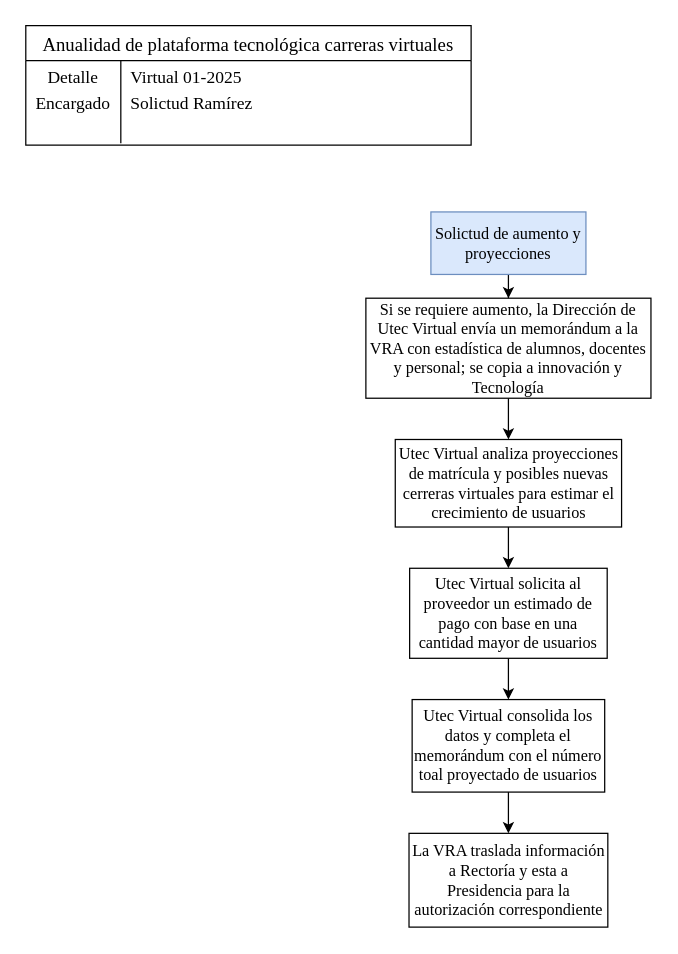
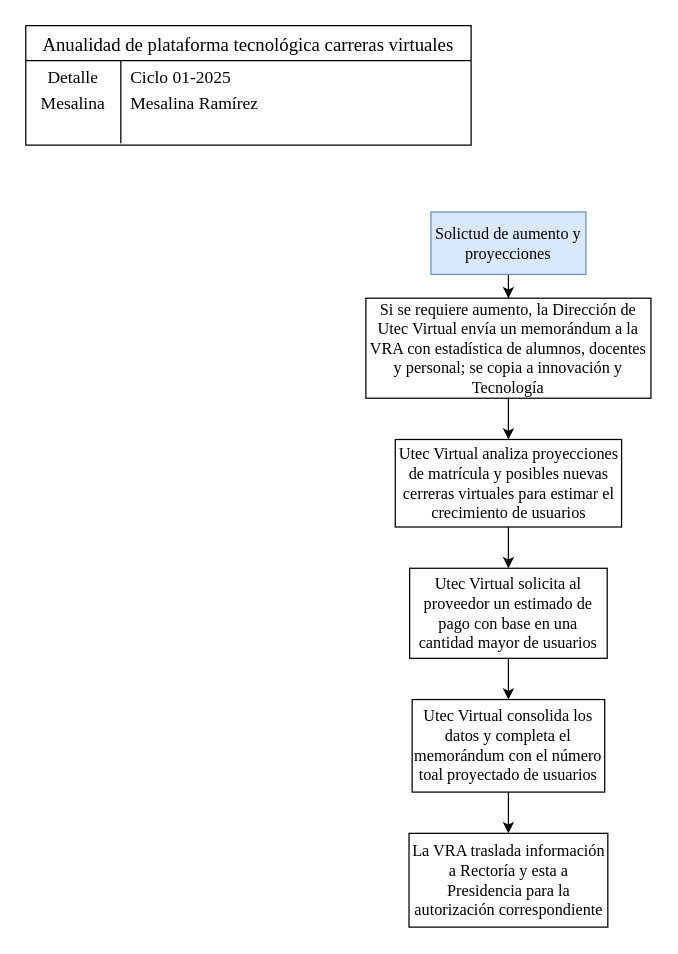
- <mxCell id="5" value="&lt;font style=&quot;font-size: 14px;&quot;&gt;Virtual 01-2025&lt;/font&gt;" style="shape=partialRectangle;html=1;whiteSpace=wrap;connectable=0;fillColor=none;top=0;left=0;bottom=0;right=0;align=left;spacingLeft=6;overflow=hidden;strokeColor=inherit;fontSize=16;fontFamily=Times New Roman;" vertex="1" parent="3"><mxGeometry x="76" width="280" height="20" as="geometry"><mxRectangle width="280" height="20" as="alternateBounds" /></mxGeometry></mxCell>
+ <mxCell id="5" value="&lt;font style=&quot;font-size: 14px;&quot;&gt;Ciclo 01-2025&lt;/font&gt;" style="shape=partialRectangle;html=1;whiteSpace=wrap;connectable=0;fillColor=none;top=0;left=0;bottom=0;right=0;align=left;spacingLeft=6;overflow=hidden;strokeColor=inherit;fontSize=16;fontFamily=Times New Roman;" vertex="1" parent="3"><mxGeometry x="76" width="280" height="20" as="geometry"><mxRectangle width="280" height="20" as="alternateBounds" /></mxGeometry></mxCell>
- <mxCell id="7" value="&lt;font style=&quot;font-size: 14px;&quot;&gt;Encargado&lt;/font&gt;" style="shape=partialRectangle;html=1;whiteSpace=wrap;connectable=0;fillColor=none;top=0;left=0;bottom=0;right=0;overflow=hidden;strokeColor=inherit;fontSize=16;fontFamily=Times New Roman;" vertex="1" parent="6"><mxGeometry width="76" height="26" as="geometry"><mxRectangle width="76" height="26" as="alternateBounds" /></mxGeometry></mxCell>
+ <mxCell id="7" value="&lt;font style=&quot;font-size: 14px;&quot;&gt;Mesalina&lt;/font&gt;" style="shape=partialRectangle;html=1;whiteSpace=wrap;connectable=0;fillColor=none;top=0;left=0;bottom=0;right=0;overflow=hidden;strokeColor=inherit;fontSize=16;fontFamily=Times New Roman;" vertex="1" parent="6"><mxGeometry width="76" height="26" as="geometry"><mxRectangle width="76" height="26" as="alternateBounds" /></mxGeometry></mxCell>
- <mxCell id="8" value="&lt;span style=&quot;font-size: 14px;&quot;&gt;Solictud Ramírez&lt;/span&gt;" style="shape=partialRectangle;html=1;whiteSpace=wrap;connectable=0;fillColor=none;top=0;left=0;bottom=0;right=0;align=left;spacingLeft=6;overflow=hidden;strokeColor=inherit;fontSize=16;fontFamily=Times New Roman;" vertex="1" parent="6"><mxGeometry x="76" width="280" height="26" as="geometry"><mxRectangle width="280" height="26" as="alternateBounds" /></mxGeometry></mxCell>
+ <mxCell id="8" value="&lt;span style=&quot;font-size: 14px;&quot;&gt;Mesalina Ramírez&lt;/span&gt;" style="shape=partialRectangle;html=1;whiteSpace=wrap;connectable=0;fillColor=none;top=0;left=0;bottom=0;right=0;align=left;spacingLeft=6;overflow=hidden;strokeColor=inherit;fontSize=16;fontFamily=Times New Roman;" vertex="1" parent="6"><mxGeometry x="76" width="280" height="26" as="geometry"><mxRectangle width="280" height="26" as="alternateBounds" /></mxGeometry></mxCell>
